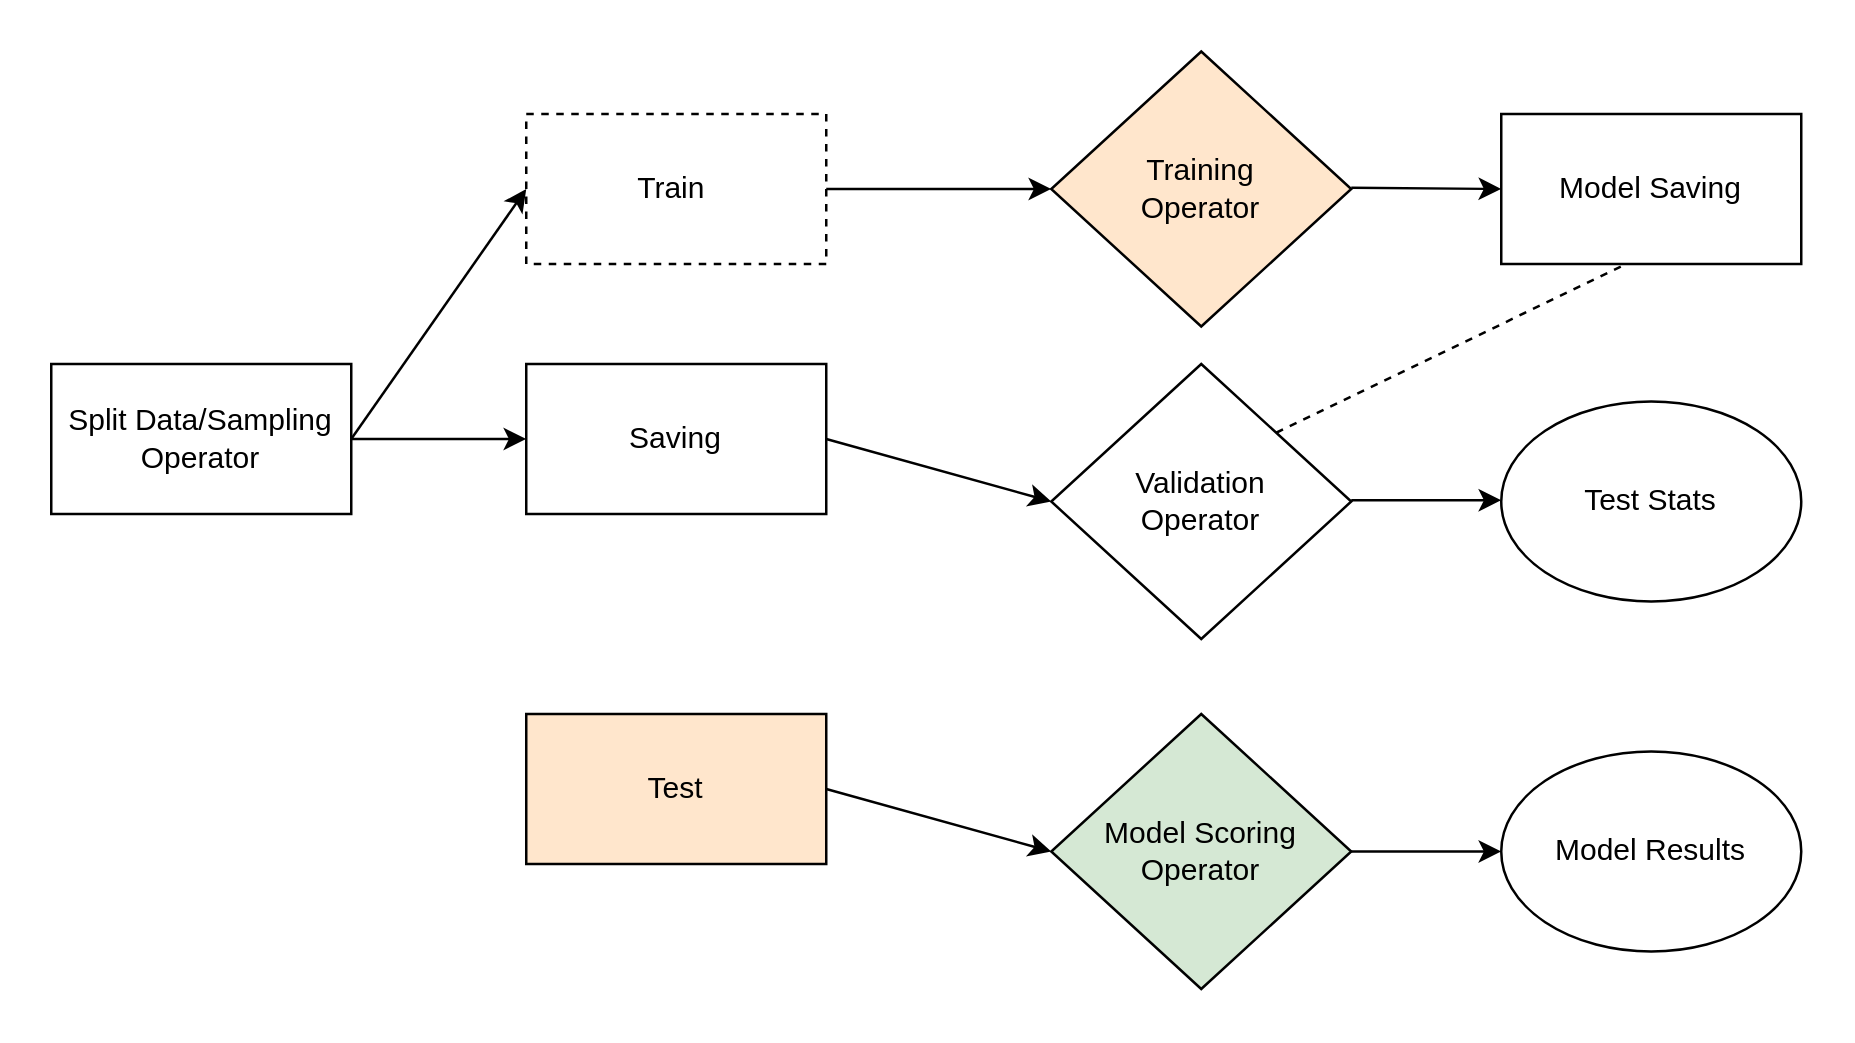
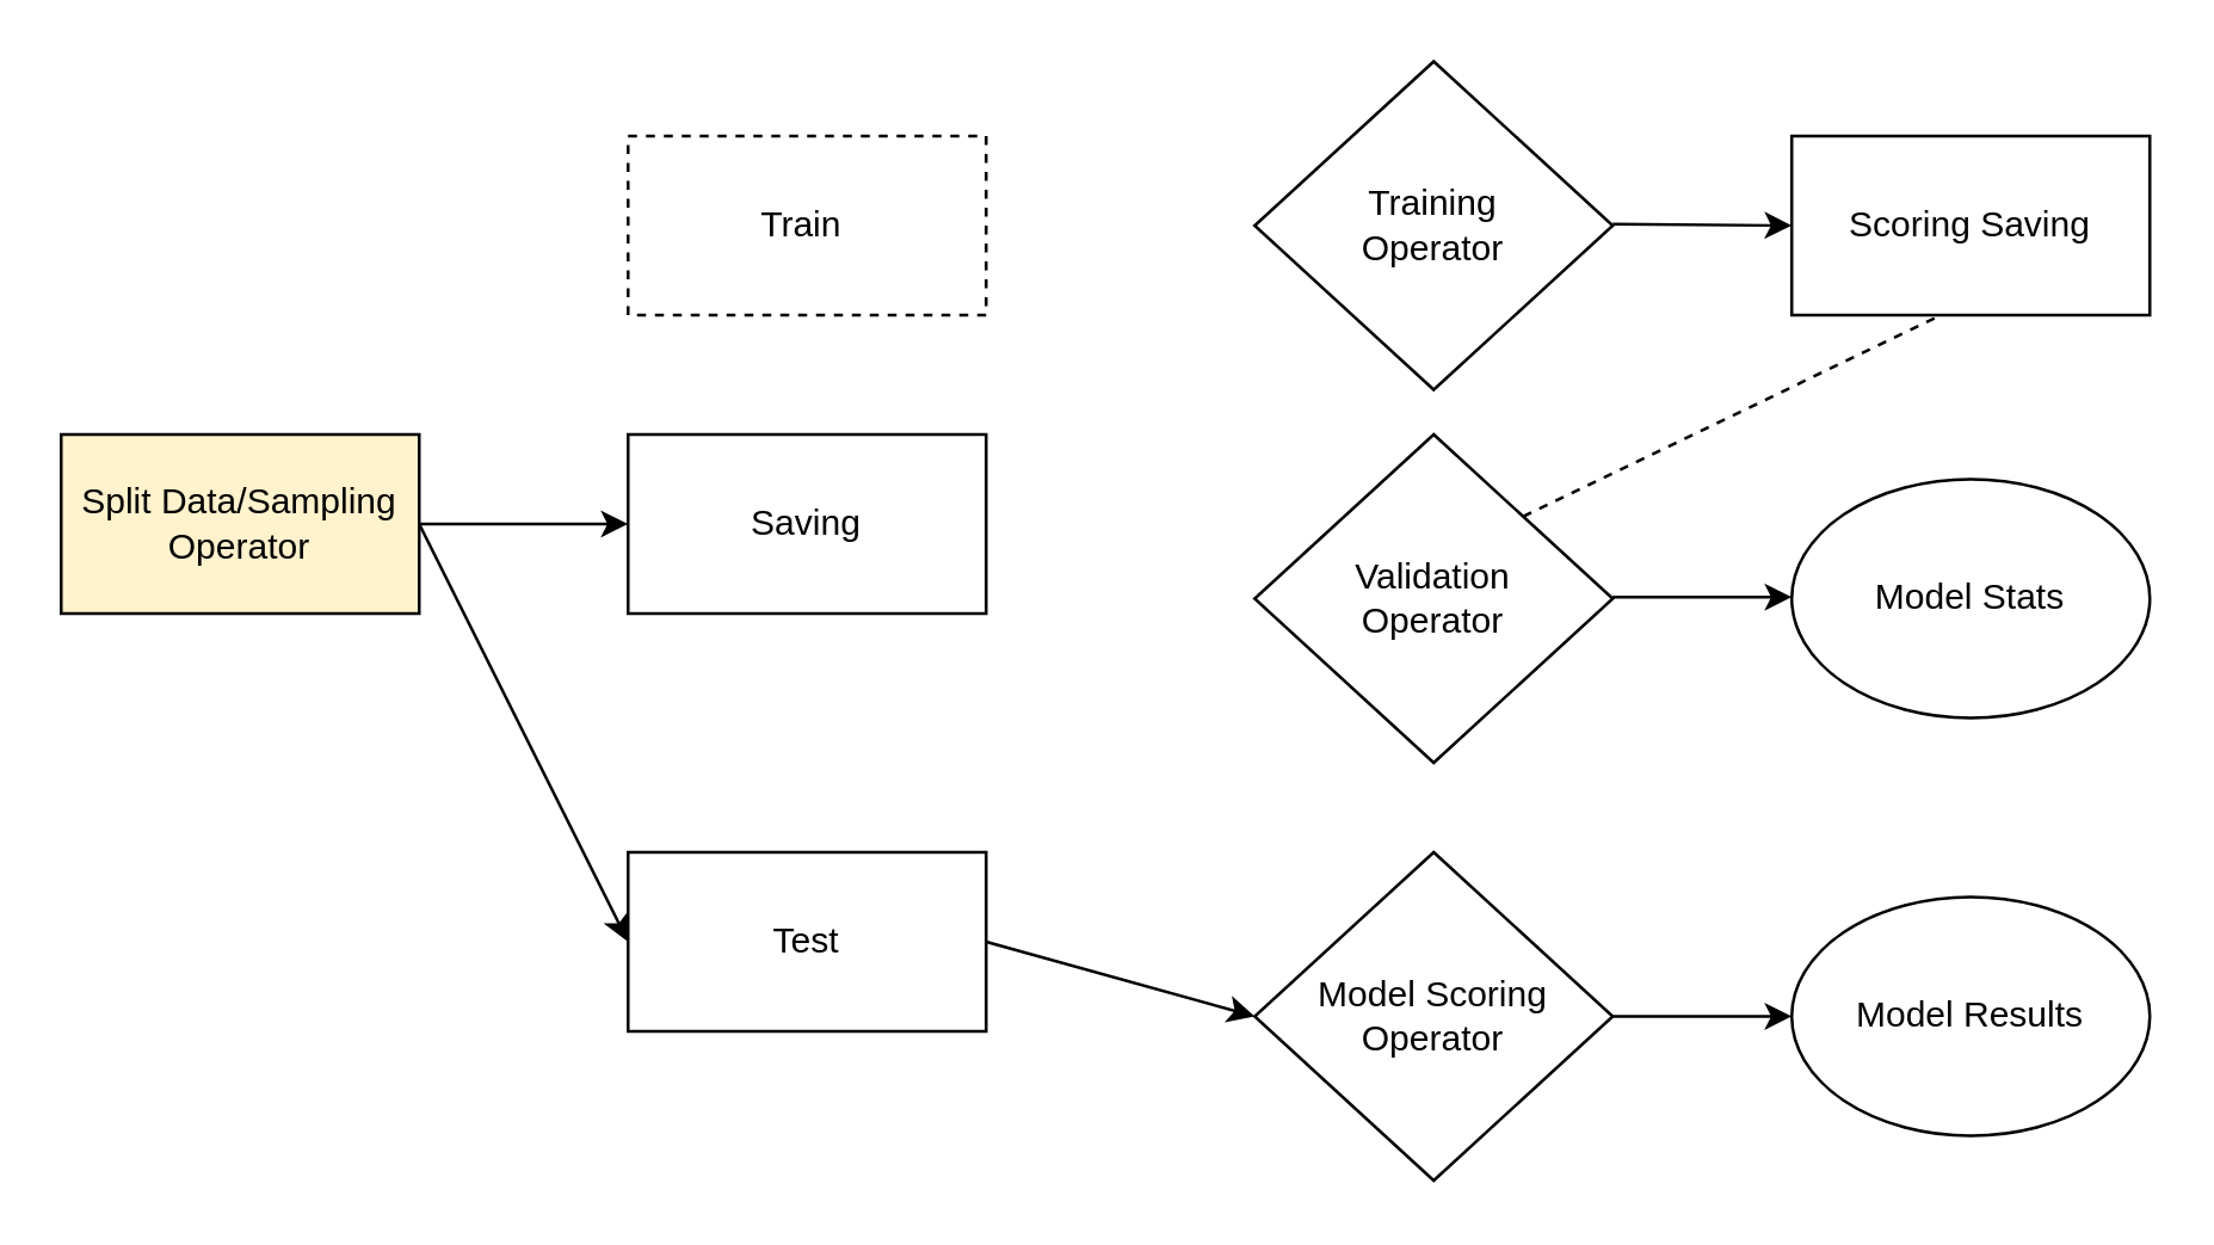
- <mxCell id="10" value="" style="endArrow=classic;html=1;exitX=1;exitY=0.5;exitDx=0;exitDy=0;" edge="1" parent="1" source="3" target="9"><mxGeometry width="50" height="50" relative="1" as="geometry"><mxPoint x="340" y="235" as="sourcePoint" /><mxPoint x="390" y="185" as="targetPoint" /></mxGeometry></mxCell>
- <mxCell id="9" value="Training &lt;br&gt;Operator" style="rhombus;whiteSpace=wrap;html=1;fillColor=#ffe6cc;" vertex="1" parent="1"><mxGeometry x="420" y="20" width="120" height="110" as="geometry" /></mxCell>
+ <mxCell id="9" value="Training &lt;br&gt;Operator" style="rhombus;whiteSpace=wrap;html=1;" vertex="1" parent="1"><mxGeometry x="420" y="20" width="120" height="110" as="geometry" /></mxCell>
- <mxCell id="13" value="Model Saving" style="rounded=0;whiteSpace=wrap;html=1;" vertex="1" parent="1"><mxGeometry x="600" y="45" width="120" height="60" as="geometry" /></mxCell>
+ <mxCell id="13" value="Scoring Saving" style="rounded=0;whiteSpace=wrap;html=1;" vertex="1" parent="1"><mxGeometry x="600" y="45" width="120" height="60" as="geometry" /></mxCell>
- <mxCell id="6" value="" style="endArrow=classic;html=1;entryX=0;entryY=0.5;entryDx=0;entryDy=0;exitX=1;exitY=0.5;exitDx=0;exitDy=0;" edge="1" parent="1" source="2" target="3"><mxGeometry width="50" height="50" relative="1" as="geometry"><mxPoint x="160" y="195" as="sourcePoint" /><mxPoint x="210" y="145" as="targetPoint" /></mxGeometry></mxCell>
- <mxCell id="2" value="Split Data/Sampling Operator" style="rounded=0;whiteSpace=wrap;html=1;" vertex="1" parent="1"><mxGeometry x="20" y="145" width="120" height="60" as="geometry" /></mxCell>
+ <mxCell id="2" value="Split Data/Sampling Operator" style="rounded=0;whiteSpace=wrap;html=1;fillColor=#fff2cc;" vertex="1" parent="1"><mxGeometry x="20" y="145" width="120" height="60" as="geometry" /></mxCell>
- <mxCell id="12" value="" style="endArrow=classic;html=1;entryX=0;entryY=0.5;entryDx=0;entryDy=0;exitX=1;exitY=0.5;exitDx=0;exitDy=0;" edge="1" parent="1" source="4" target="11"><mxGeometry width="50" height="50" relative="1" as="geometry"><mxPoint x="340" y="235" as="sourcePoint" /><mxPoint x="390" y="185" as="targetPoint" /></mxGeometry></mxCell>
- <mxCell id="20" value="Test Stats" style="ellipse;whiteSpace=wrap;html=1;" vertex="1" parent="1"><mxGeometry x="600" y="160" width="120" height="80" as="geometry" /></mxCell>
+ <mxCell id="20" value="Model Stats" style="ellipse;whiteSpace=wrap;html=1;" vertex="1" parent="1"><mxGeometry x="600" y="160" width="120" height="80" as="geometry" /></mxCell>
+ <mxCell id="8" value="" style="endArrow=classic;html=1;exitX=1;exitY=0.5;exitDx=0;exitDy=0;entryX=0;entryY=0.5;entryDx=0;entryDy=0;" edge="1" parent="1" source="2" target="5"><mxGeometry width="50" height="50" relative="1" as="geometry"><mxPoint x="150" y="185" as="sourcePoint" /><mxPoint x="210" y="295" as="targetPoint" /></mxGeometry></mxCell>
- <mxCell id="5" value="Test" style="rounded=0;whiteSpace=wrap;html=1;fillColor=#ffe6cc;" vertex="1" parent="1"><mxGeometry x="210" y="285" width="120" height="60" as="geometry" /></mxCell>
+ <mxCell id="5" value="Test" style="rounded=0;whiteSpace=wrap;html=1;" vertex="1" parent="1"><mxGeometry x="210" y="285" width="120" height="60" as="geometry" /></mxCell>
- <mxCell id="16" value="Model Scoring&lt;br&gt;Operator" style="rhombus;whiteSpace=wrap;html=1;fillColor=#d5e8d4;" vertex="1" parent="1"><mxGeometry x="420" y="285" width="120" height="110" as="geometry" /></mxCell>
+ <mxCell id="16" value="Model Scoring&lt;br&gt;Operator" style="rhombus;whiteSpace=wrap;html=1;" vertex="1" parent="1"><mxGeometry x="420" y="285" width="120" height="110" as="geometry" /></mxCell>
